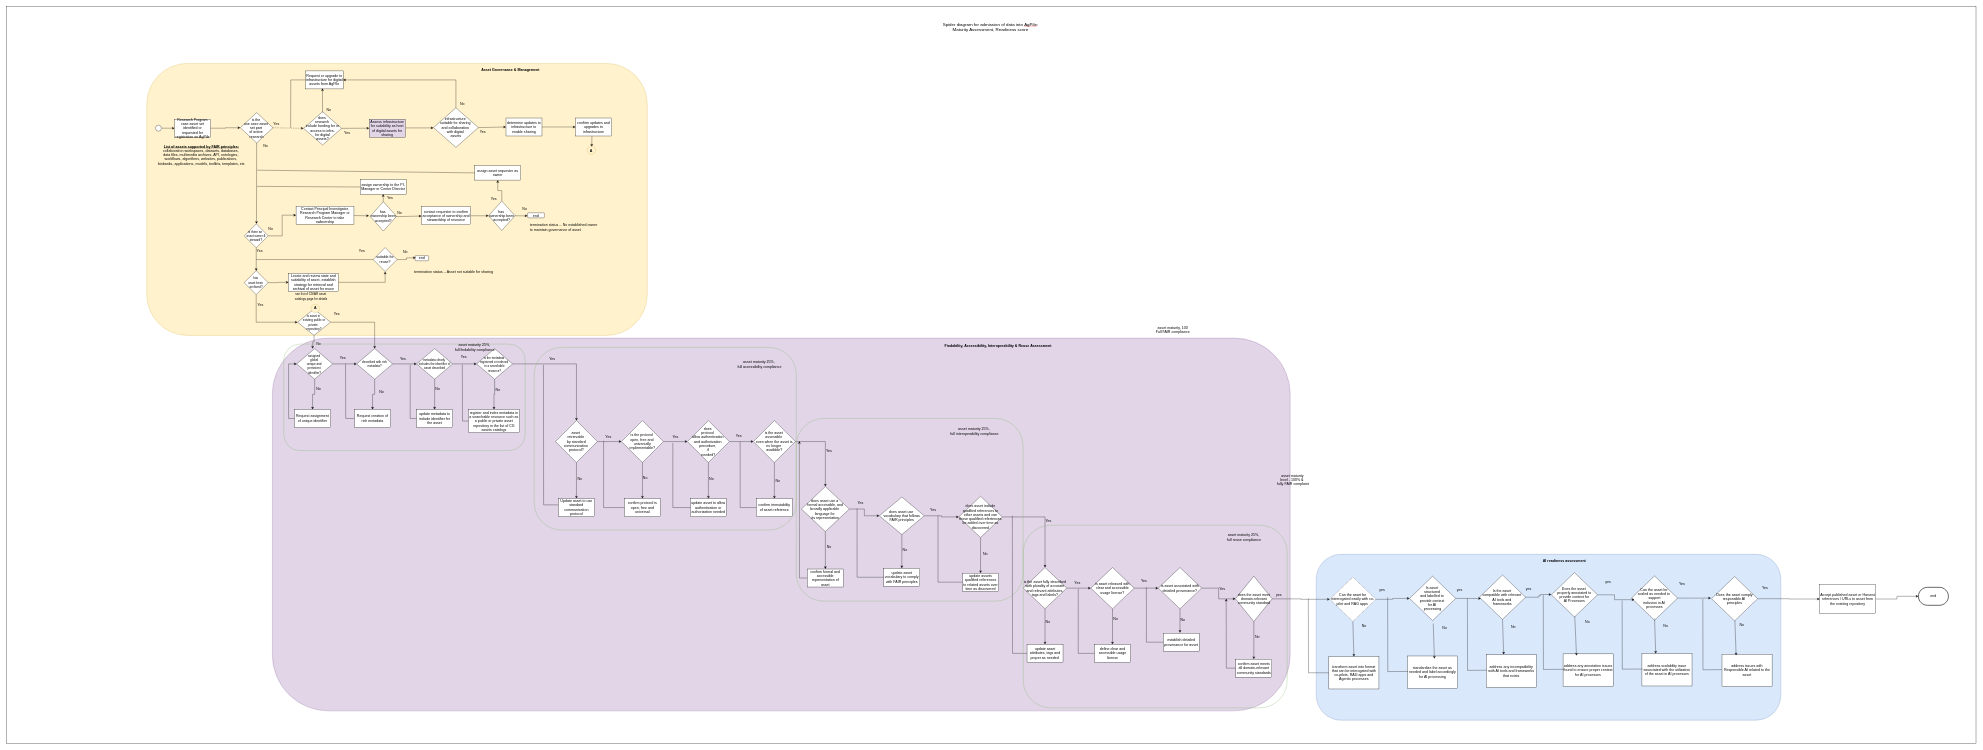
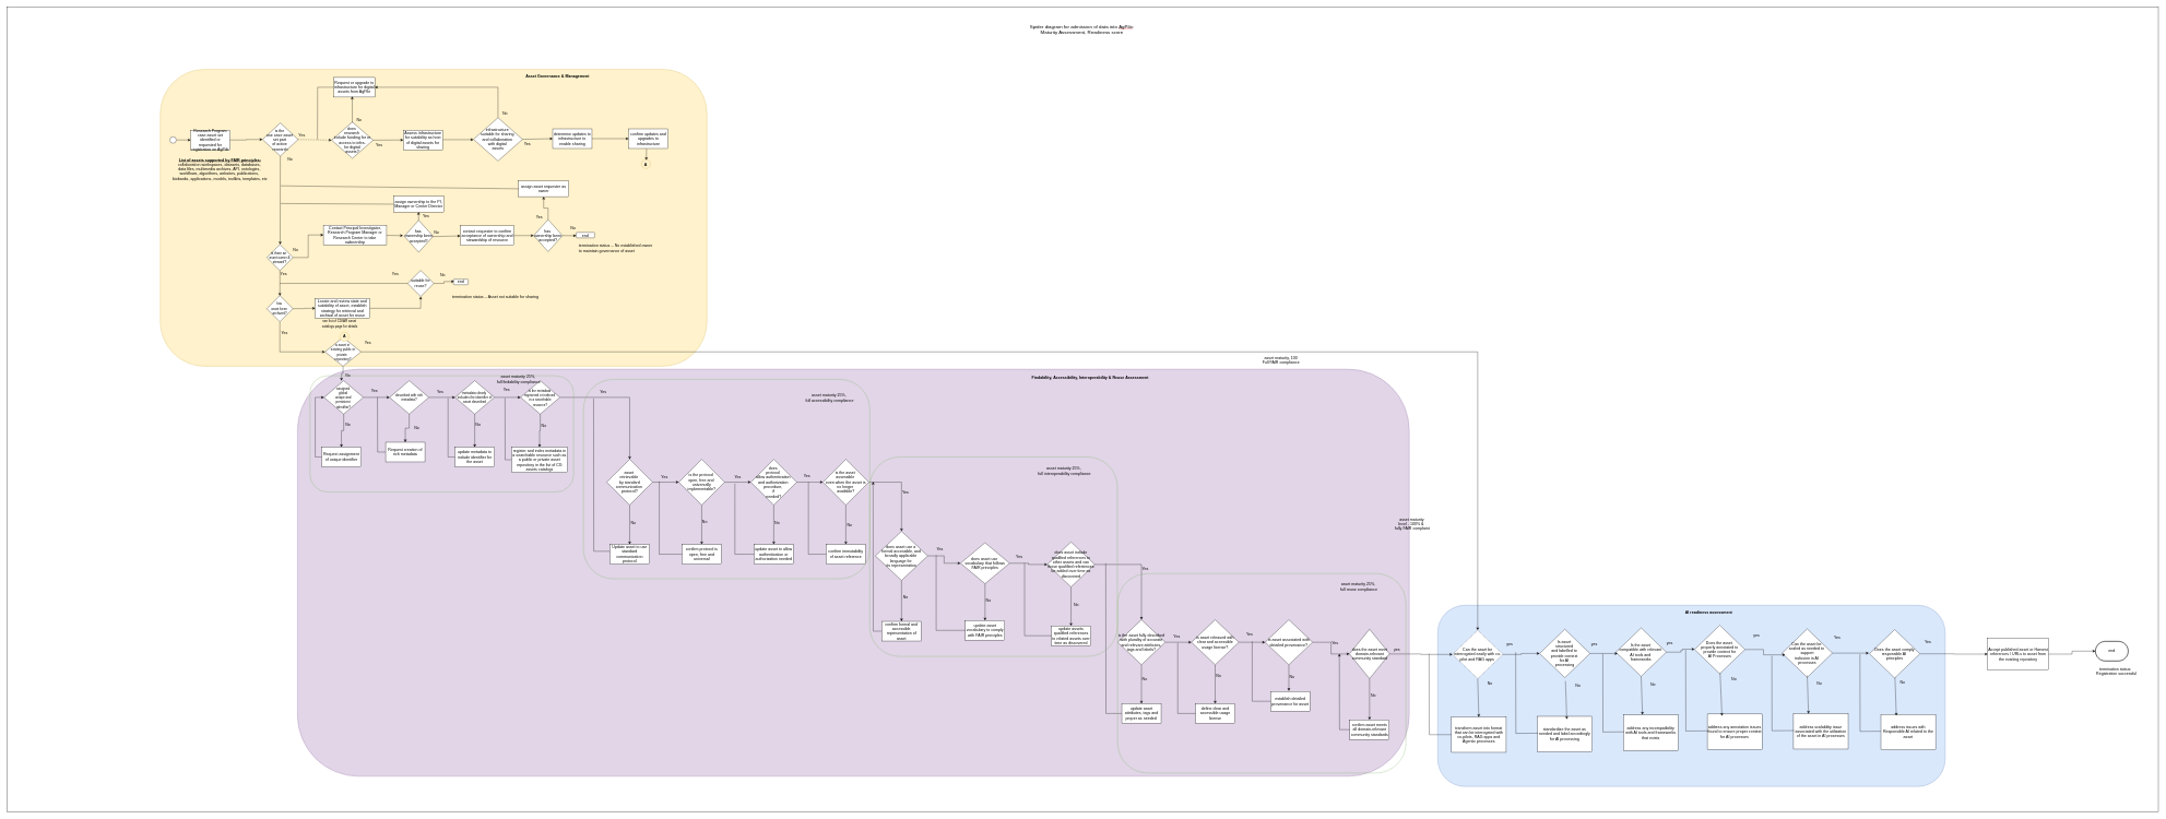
- <mxCell id="233" value="Assess infrastructure for suitability as host of digital assets for sharing" style="rounded=0;whiteSpace=wrap;html=1;fillColor=#e1d5e7;" parent="1" vertex="1"><mxGeometry x="1229" y="397" width="120" height="60" as="geometry" /></mxCell>
+ <mxCell id="233" value="Assess infrastructure for suitability as host of digital assets for sharing" style="rounded=0;whiteSpace=wrap;html=1;" parent="1" vertex="1"><mxGeometry x="1229" y="397" width="120" height="60" as="geometry" /></mxCell>
- <mxCell id="10" value="" style="edgeStyle=orthogonalEdgeStyle;rounded=0;orthogonalLoop=1;jettySize=auto;html=1;" parent="1" source="12" target="27" edge="1"><mxGeometry relative="1" as="geometry" /></mxCell>
+ <mxCell id="10" value="" style="edgeStyle=orthogonalEdgeStyle;rounded=0;orthogonalLoop=1;jettySize=auto;html=1;entryX=0.5;entryY=0;entryDx=0;entryDy=0;" parent="1" source="12" target="175" edge="1"><mxGeometry relative="1" as="geometry" /></mxCell>
- <mxCell id="29" value="Request creation of rich metadata" style="whiteSpace=wrap;html=1;" parent="1" vertex="1"><mxGeometry x="1180" y="1365" width="120" height="60" as="geometry" /></mxCell>
+ <mxCell id="29" value="Request creation of rich metadata" style="whiteSpace=wrap;html=1;" parent="1" vertex="1"><mxGeometry x="1175" y="1350" width="120" height="60" as="geometry" /></mxCell>
+ <mxCell id="219" value="termination status:&amp;nbsp;&amp;nbsp;&lt;div&gt;Registration successful&lt;/div&gt;" style="text;html=1;align=center;verticalAlign=middle;resizable=0;points=[];autosize=1;strokeColor=none;fillColor=none;" parent="1" vertex="1"><mxGeometry x="6388" y="2028" width="141" height="41" as="geometry" /></mxCell>
